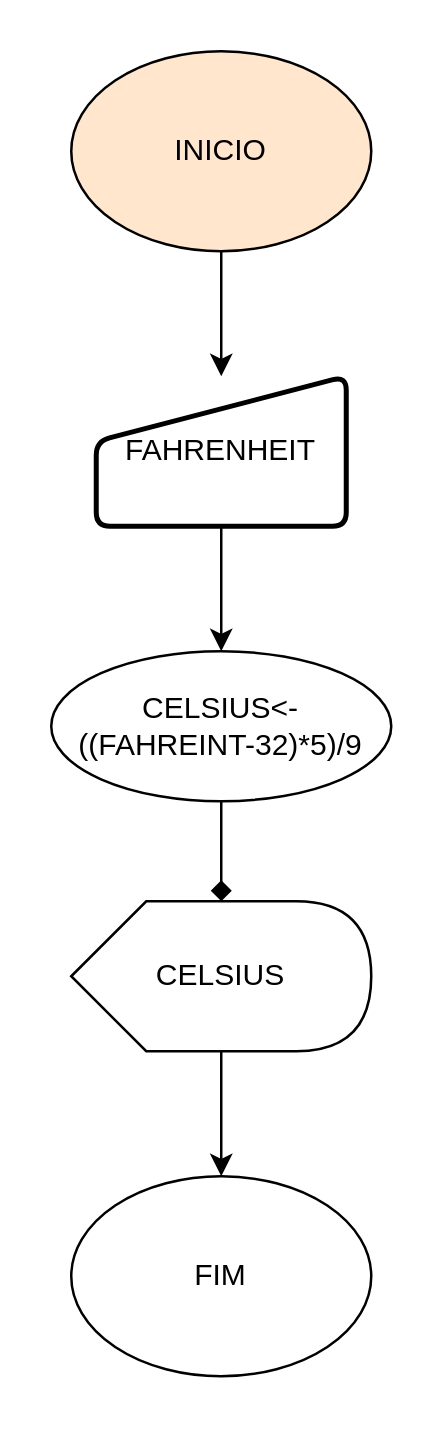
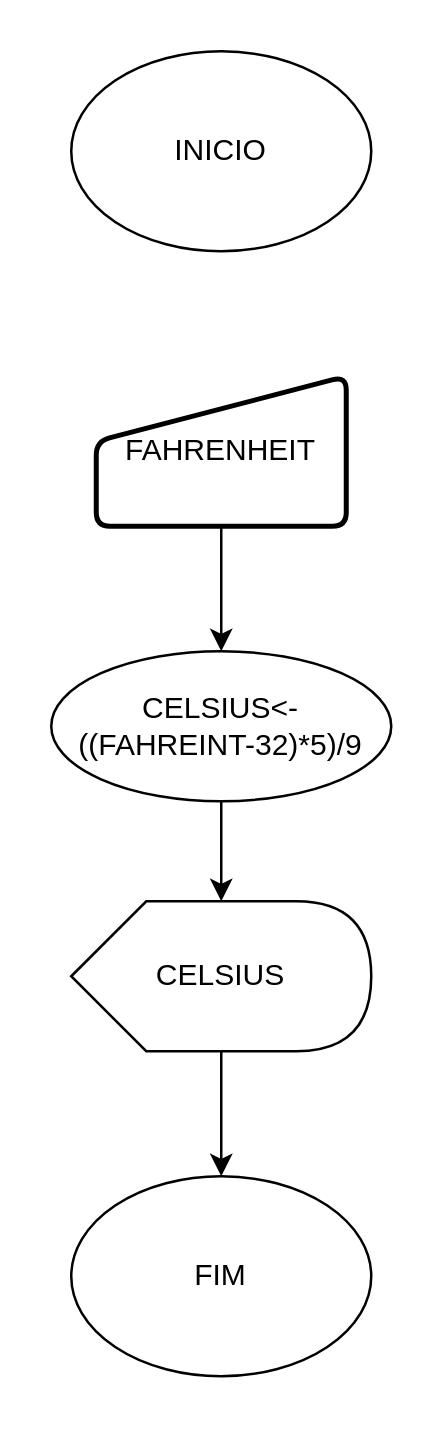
- <mxCell id="3" value="INICIO" style="ellipse;whiteSpace=wrap;html=1;fillColor=#ffe6cc;" parent="1" vertex="1"><mxGeometry x="28" y="20" width="120" height="80" as="geometry" /></mxCell>
+ <mxCell id="3" value="INICIO" style="ellipse;whiteSpace=wrap;html=1;" parent="1" vertex="1"><mxGeometry x="28" y="20" width="120" height="80" as="geometry" /></mxCell>
- <mxCell id="2" value="" style="edgeStyle=orthogonalEdgeStyle;rounded=0;orthogonalLoop=1;jettySize=auto;html=1;" edge="1" parent="1" source="3" target="10"><mxGeometry relative="1" as="geometry" /></mxCell>
- <mxCell id="4" style="rounded=0;orthogonalLoop=1;jettySize=auto;html=1;exitX=0.5;exitY=1;exitDx=0;exitDy=0;endArrow=diamond;" parent="1" source="5" target="8" edge="1"><mxGeometry relative="1" as="geometry" /></mxCell>
+ <mxCell id="4" style="rounded=0;orthogonalLoop=1;jettySize=auto;html=1;exitX=0.5;exitY=1;exitDx=0;exitDy=0;" parent="1" source="5" target="8" edge="1"><mxGeometry relative="1" as="geometry" /></mxCell>
